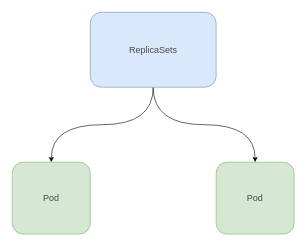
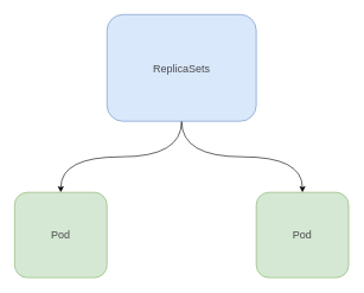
- <mxCell id="4" value="&lt;span data-copy-origin=&quot;https://shimo.im&quot; data-docs-delta=&quot;[[20,&amp;quot;ReplicaSets&amp;quot;]]&quot; style=&quot;font-size: 15px;&quot;&gt;&lt;p style=&quot;line-height: 100%; margin-bottom: 0pt; margin-top: 0pt; font-size: 15px; color: rgb(73, 73, 73);&quot; class=&quot;ql-direction-ltr&quot;&gt;&lt;span class=&quot;ql-author-18520334&quot; style=&quot;font-size: 15px;&quot;&gt;ReplicaSets&lt;/span&gt;&lt;/p&gt;&lt;/span&gt;" style="rounded=1;whiteSpace=wrap;html=1;fontSize=15;fillColor=#dae8fc;strokeColor=#6c8ebf;" vertex="1" parent="1"><mxGeometry x="150" y="20" width="210" height="125" as="geometry" /></mxCell>
+ <mxCell id="4" value="&lt;span data-copy-origin=&quot;https://shimo.im&quot; data-docs-delta=&quot;[[20,&amp;quot;ReplicaSets&amp;quot;]]&quot; style=&quot;font-size: 15px;&quot;&gt;&lt;p style=&quot;line-height: 100%; margin-bottom: 0pt; margin-top: 0pt; font-size: 15px; color: rgb(73, 73, 73);&quot; class=&quot;ql-direction-ltr&quot;&gt;&lt;span class=&quot;ql-author-18520334&quot; style=&quot;font-size: 15px;&quot;&gt;ReplicaSets&lt;/span&gt;&lt;/p&gt;&lt;/span&gt;" style="rounded=1;whiteSpace=wrap;html=1;fontSize=15;fillColor=#dae8fc;strokeColor=#6c8ebf;" vertex="1" parent="1"><mxGeometry x="150" y="20" width="210" height="150" as="geometry" /></mxCell>
